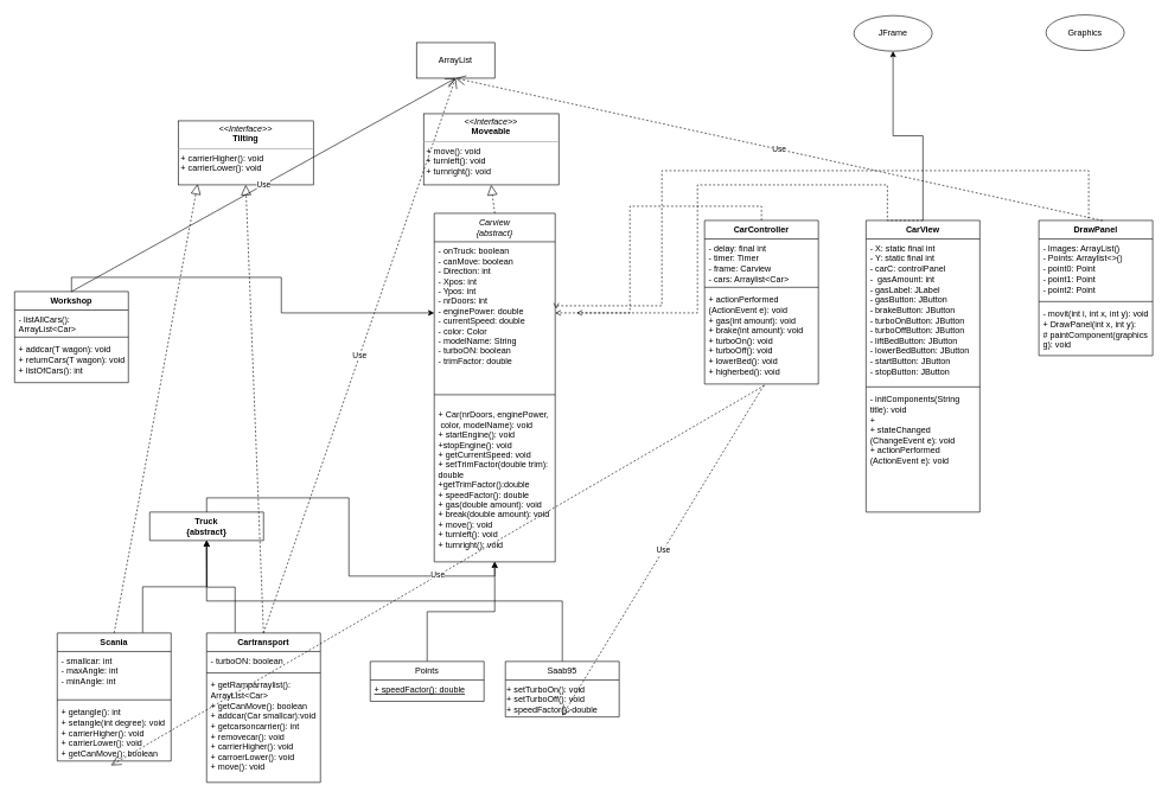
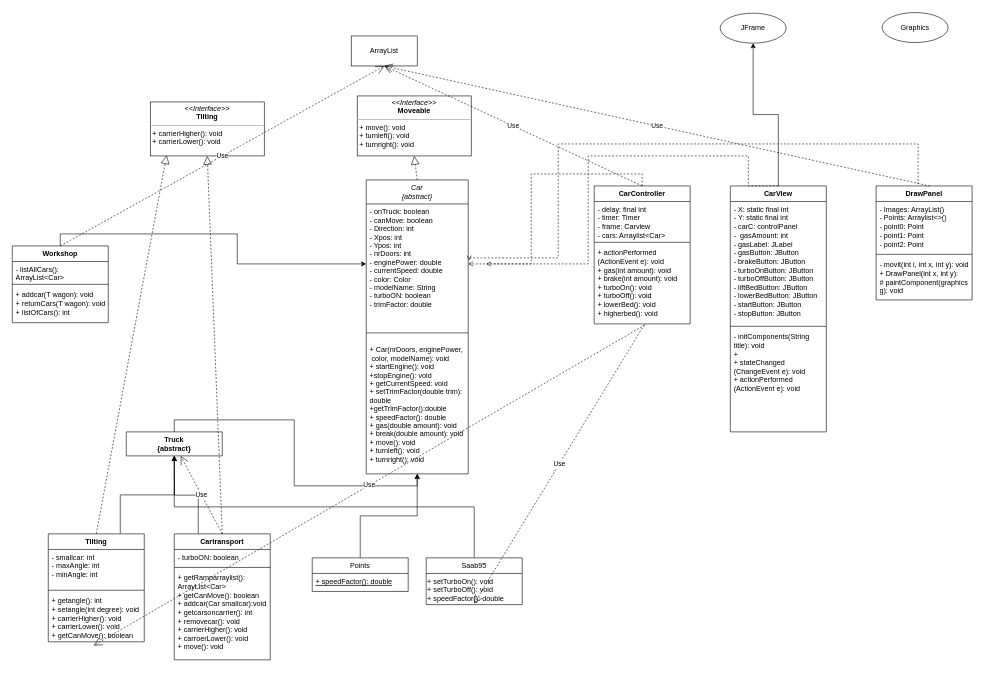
+ <mxCell id="56" value="Use" style="endArrow=open;endSize=12;dashed=1;html=1;rounded=0;exitX=0.5;exitY=0;exitDx=0;exitDy=0;entryX=0.5;entryY=1;entryDx=0;entryDy=0;" edge="1" parent="1" source="35" target="50"><mxGeometry width="160" relative="1" as="geometry"><mxPoint x="900" y="209" as="sourcePoint" /><mxPoint x="1060" y="209" as="targetPoint" /></mxGeometry></mxCell>
- <mxCell id="2" value="Carview&#10;{abstract}" style="swimlane;fontStyle=2;align=center;verticalAlign=top;childLayout=stackLayout;horizontal=1;startSize=40;horizontalStack=0;resizeParent=1;resizeLast=0;collapsible=1;marginBottom=0;rounded=0;shadow=0;strokeWidth=1;" vertex="1" parent="1"><mxGeometry x="610" y="299" width="170" height="490" as="geometry"><mxRectangle x="230" y="140" width="160" height="26" as="alternateBounds" /></mxGeometry></mxCell>
+ <mxCell id="2" value="Car&#10;{abstract}" style="swimlane;fontStyle=2;align=center;verticalAlign=top;childLayout=stackLayout;horizontal=1;startSize=40;horizontalStack=0;resizeParent=1;resizeLast=0;collapsible=1;marginBottom=0;rounded=0;shadow=0;strokeWidth=1;" vertex="1" parent="1"><mxGeometry x="610" y="299" width="170" height="490" as="geometry"><mxRectangle x="230" y="140" width="160" height="26" as="alternateBounds" /></mxGeometry></mxCell>
- <mxCell id="54" value="Use" style="endArrow=open;endSize=12;dashed=0;html=1;rounded=0;exitX=0.5;exitY=0;exitDx=0;exitDy=0;entryX=0.5;entryY=1;entryDx=0;entryDy=0;" edge="1" parent="1" source="30" target="50"><mxGeometry width="160" relative="1" as="geometry"><mxPoint x="30" y="189" as="sourcePoint" /><mxPoint x="660" y="89" as="targetPoint" /></mxGeometry></mxCell>
+ <mxCell id="54" value="Use" style="endArrow=open;endSize=12;dashed=1;html=1;rounded=0;exitX=0.5;exitY=0;exitDx=0;exitDy=0;entryX=0.5;entryY=1;entryDx=0;entryDy=0;" edge="1" parent="1" source="30" target="50"><mxGeometry width="160" relative="1" as="geometry"><mxPoint x="30" y="189" as="sourcePoint" /><mxPoint x="660" y="89" as="targetPoint" /></mxGeometry></mxCell>
- <mxCell id="55" value="Use" style="endArrow=open;endSize=12;dashed=1;html=1;rounded=0;exitX=0.5;exitY=0;exitDx=0;exitDy=0;entryX=0.5;entryY=1;entryDx=0;entryDy=0;" edge="1" parent="1" source="17" target="50"><mxGeometry width="160" relative="1" as="geometry"><mxPoint x="430" y="589" as="sourcePoint" /><mxPoint x="590" y="589" as="targetPoint" /></mxGeometry></mxCell>
+ <mxCell id="55" value="Use" style="endArrow=open;endSize=12;dashed=1;html=1;rounded=0;exitX=0.5;exitY=0;exitDx=0;exitDy=0;" edge="1" parent="1" source="17" target="15"><mxGeometry width="160" relative="1" as="geometry"><mxPoint x="430" y="589" as="sourcePoint" /><mxPoint x="590" y="589" as="targetPoint" /></mxGeometry></mxCell>
- <mxCell id="10" value="Scania" style="swimlane;fontStyle=1;align=center;verticalAlign=top;childLayout=stackLayout;horizontal=1;startSize=26;horizontalStack=0;resizeParent=1;resizeParentMax=0;resizeLast=0;collapsible=1;marginBottom=0;whiteSpace=wrap;html=1;" vertex="1" parent="1"><mxGeometry x="80" y="889" width="160" height="180" as="geometry" /></mxCell>
+ <mxCell id="10" value="Tilting" style="swimlane;fontStyle=1;align=center;verticalAlign=top;childLayout=stackLayout;horizontal=1;startSize=26;horizontalStack=0;resizeParent=1;resizeParentMax=0;resizeLast=0;collapsible=1;marginBottom=0;whiteSpace=wrap;html=1;" vertex="1" parent="1"><mxGeometry x="80" y="889" width="160" height="180" as="geometry" /></mxCell>
